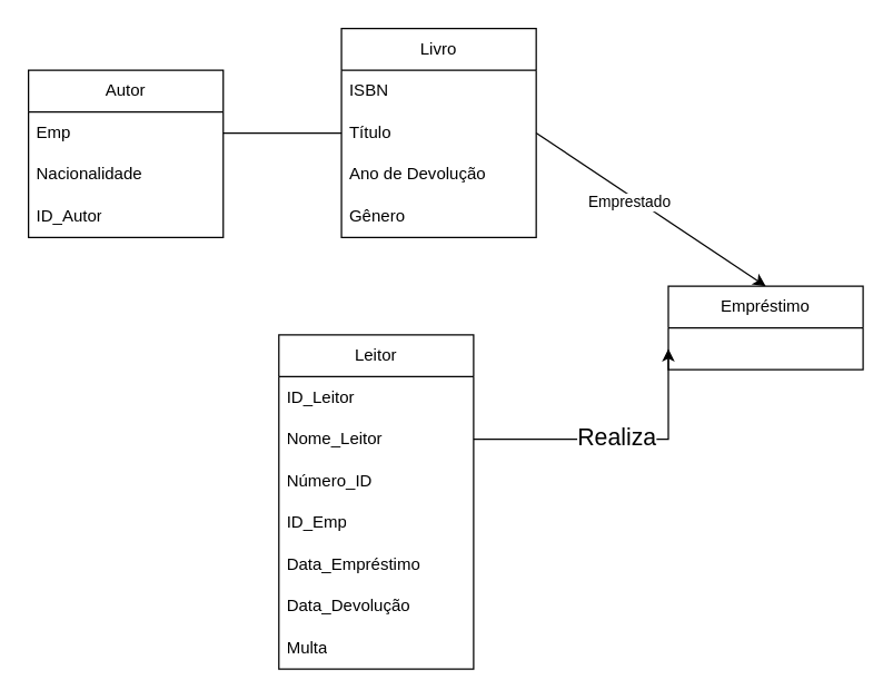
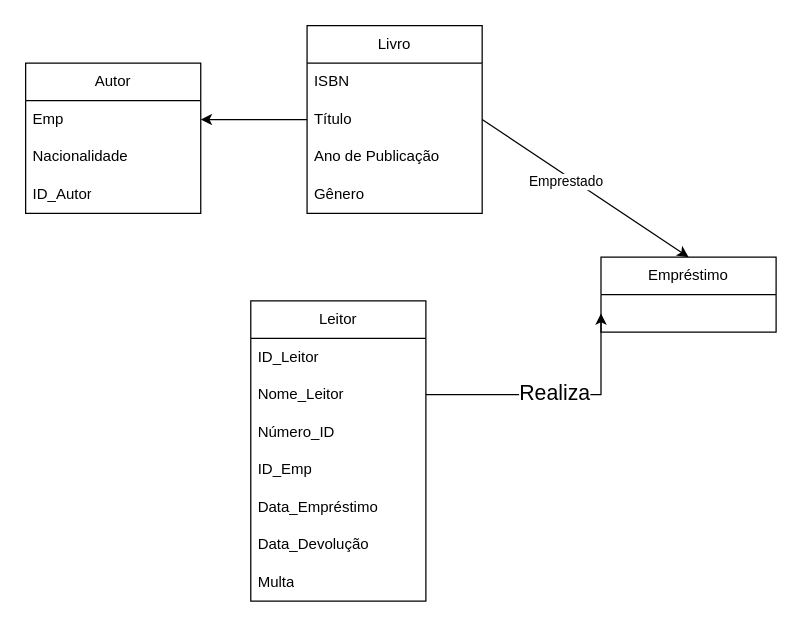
- <mxCell id="21" style="edgeStyle=orthogonalEdgeStyle;rounded=0;orthogonalLoop=1;jettySize=auto;html=1;endArrow=none;" edge="1" parent="1" source="4" target="8"><mxGeometry relative="1" as="geometry" /></mxCell>
+ <mxCell id="21" style="edgeStyle=orthogonalEdgeStyle;rounded=0;orthogonalLoop=1;jettySize=auto;html=1;" edge="1" parent="1" source="4" target="8"><mxGeometry relative="1" as="geometry" /></mxCell>
- <mxCell id="5" value="Ano de Devolução" style="text;strokeColor=none;fillColor=none;align=left;verticalAlign=middle;spacingLeft=4;spacingRight=4;overflow=hidden;points=[[0,0.5],[1,0.5]];portConstraint=eastwest;rotatable=0;whiteSpace=wrap;html=1;" vertex="1" parent="2"><mxGeometry y="90" width="140" height="30" as="geometry" /></mxCell>
+ <mxCell id="5" value="Ano de Publicação" style="text;strokeColor=none;fillColor=none;align=left;verticalAlign=middle;spacingLeft=4;spacingRight=4;overflow=hidden;points=[[0,0.5],[1,0.5]];portConstraint=eastwest;rotatable=0;whiteSpace=wrap;html=1;" vertex="1" parent="2"><mxGeometry y="90" width="140" height="30" as="geometry" /></mxCell>
